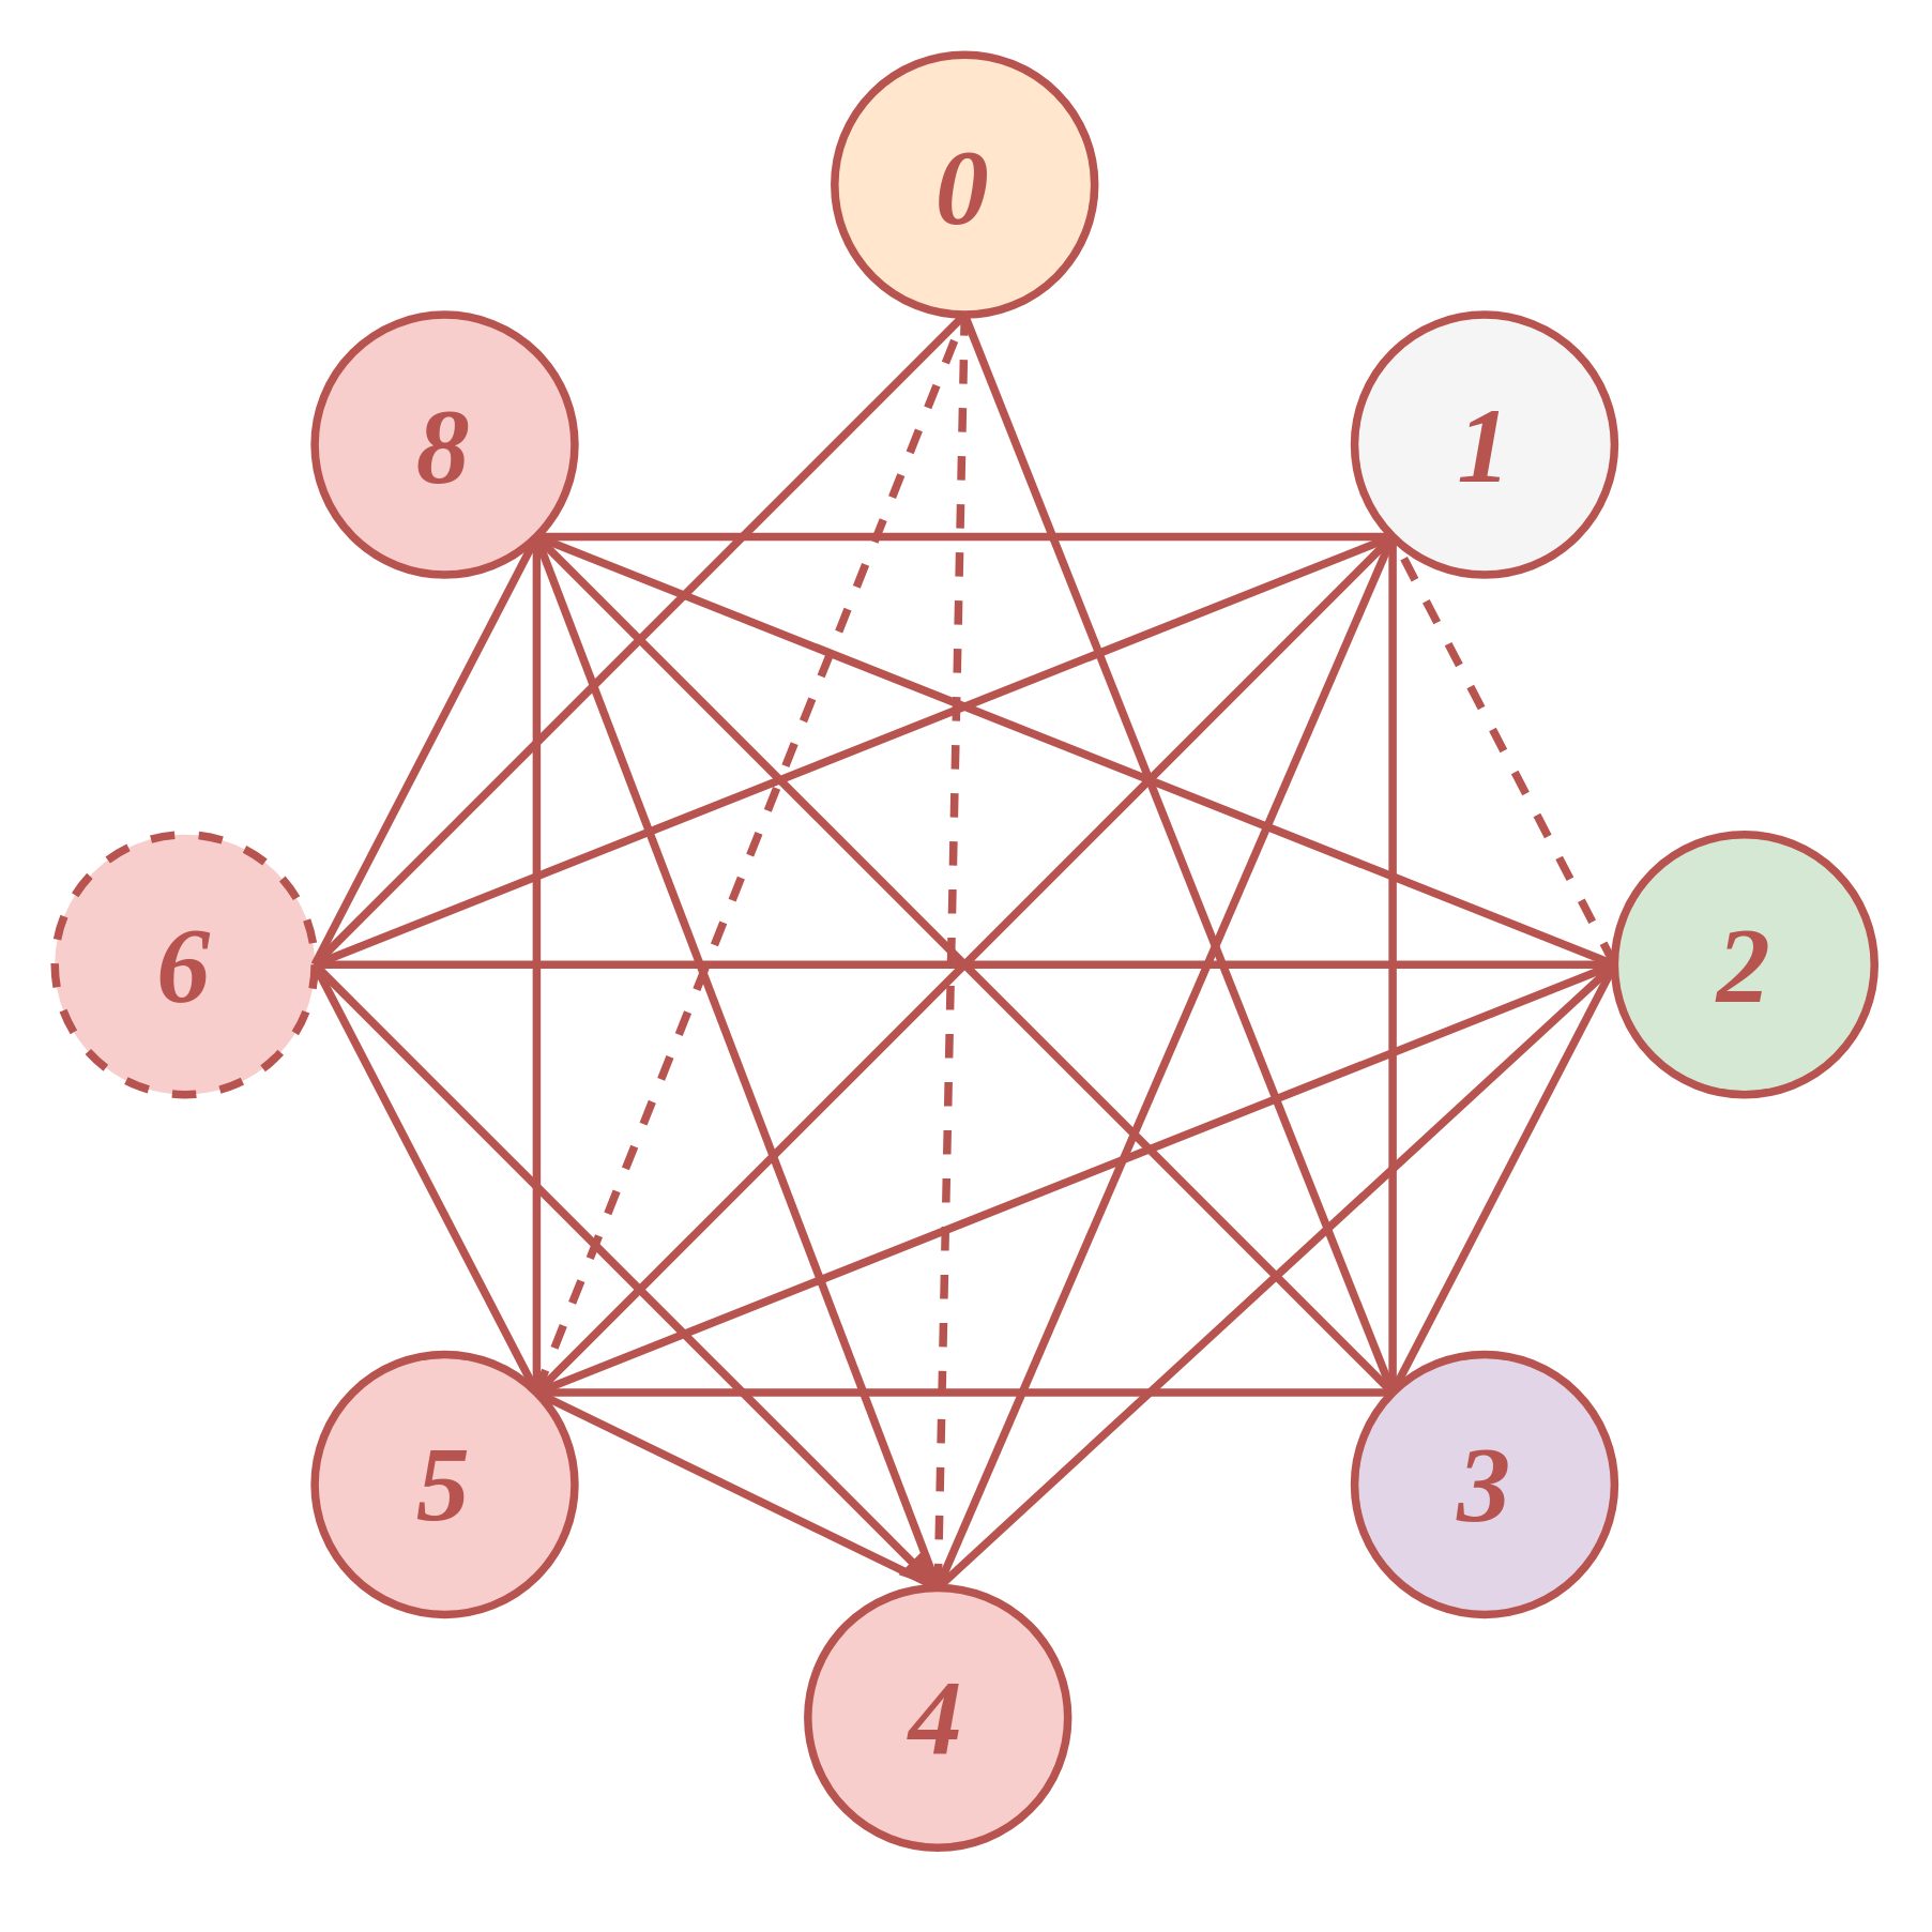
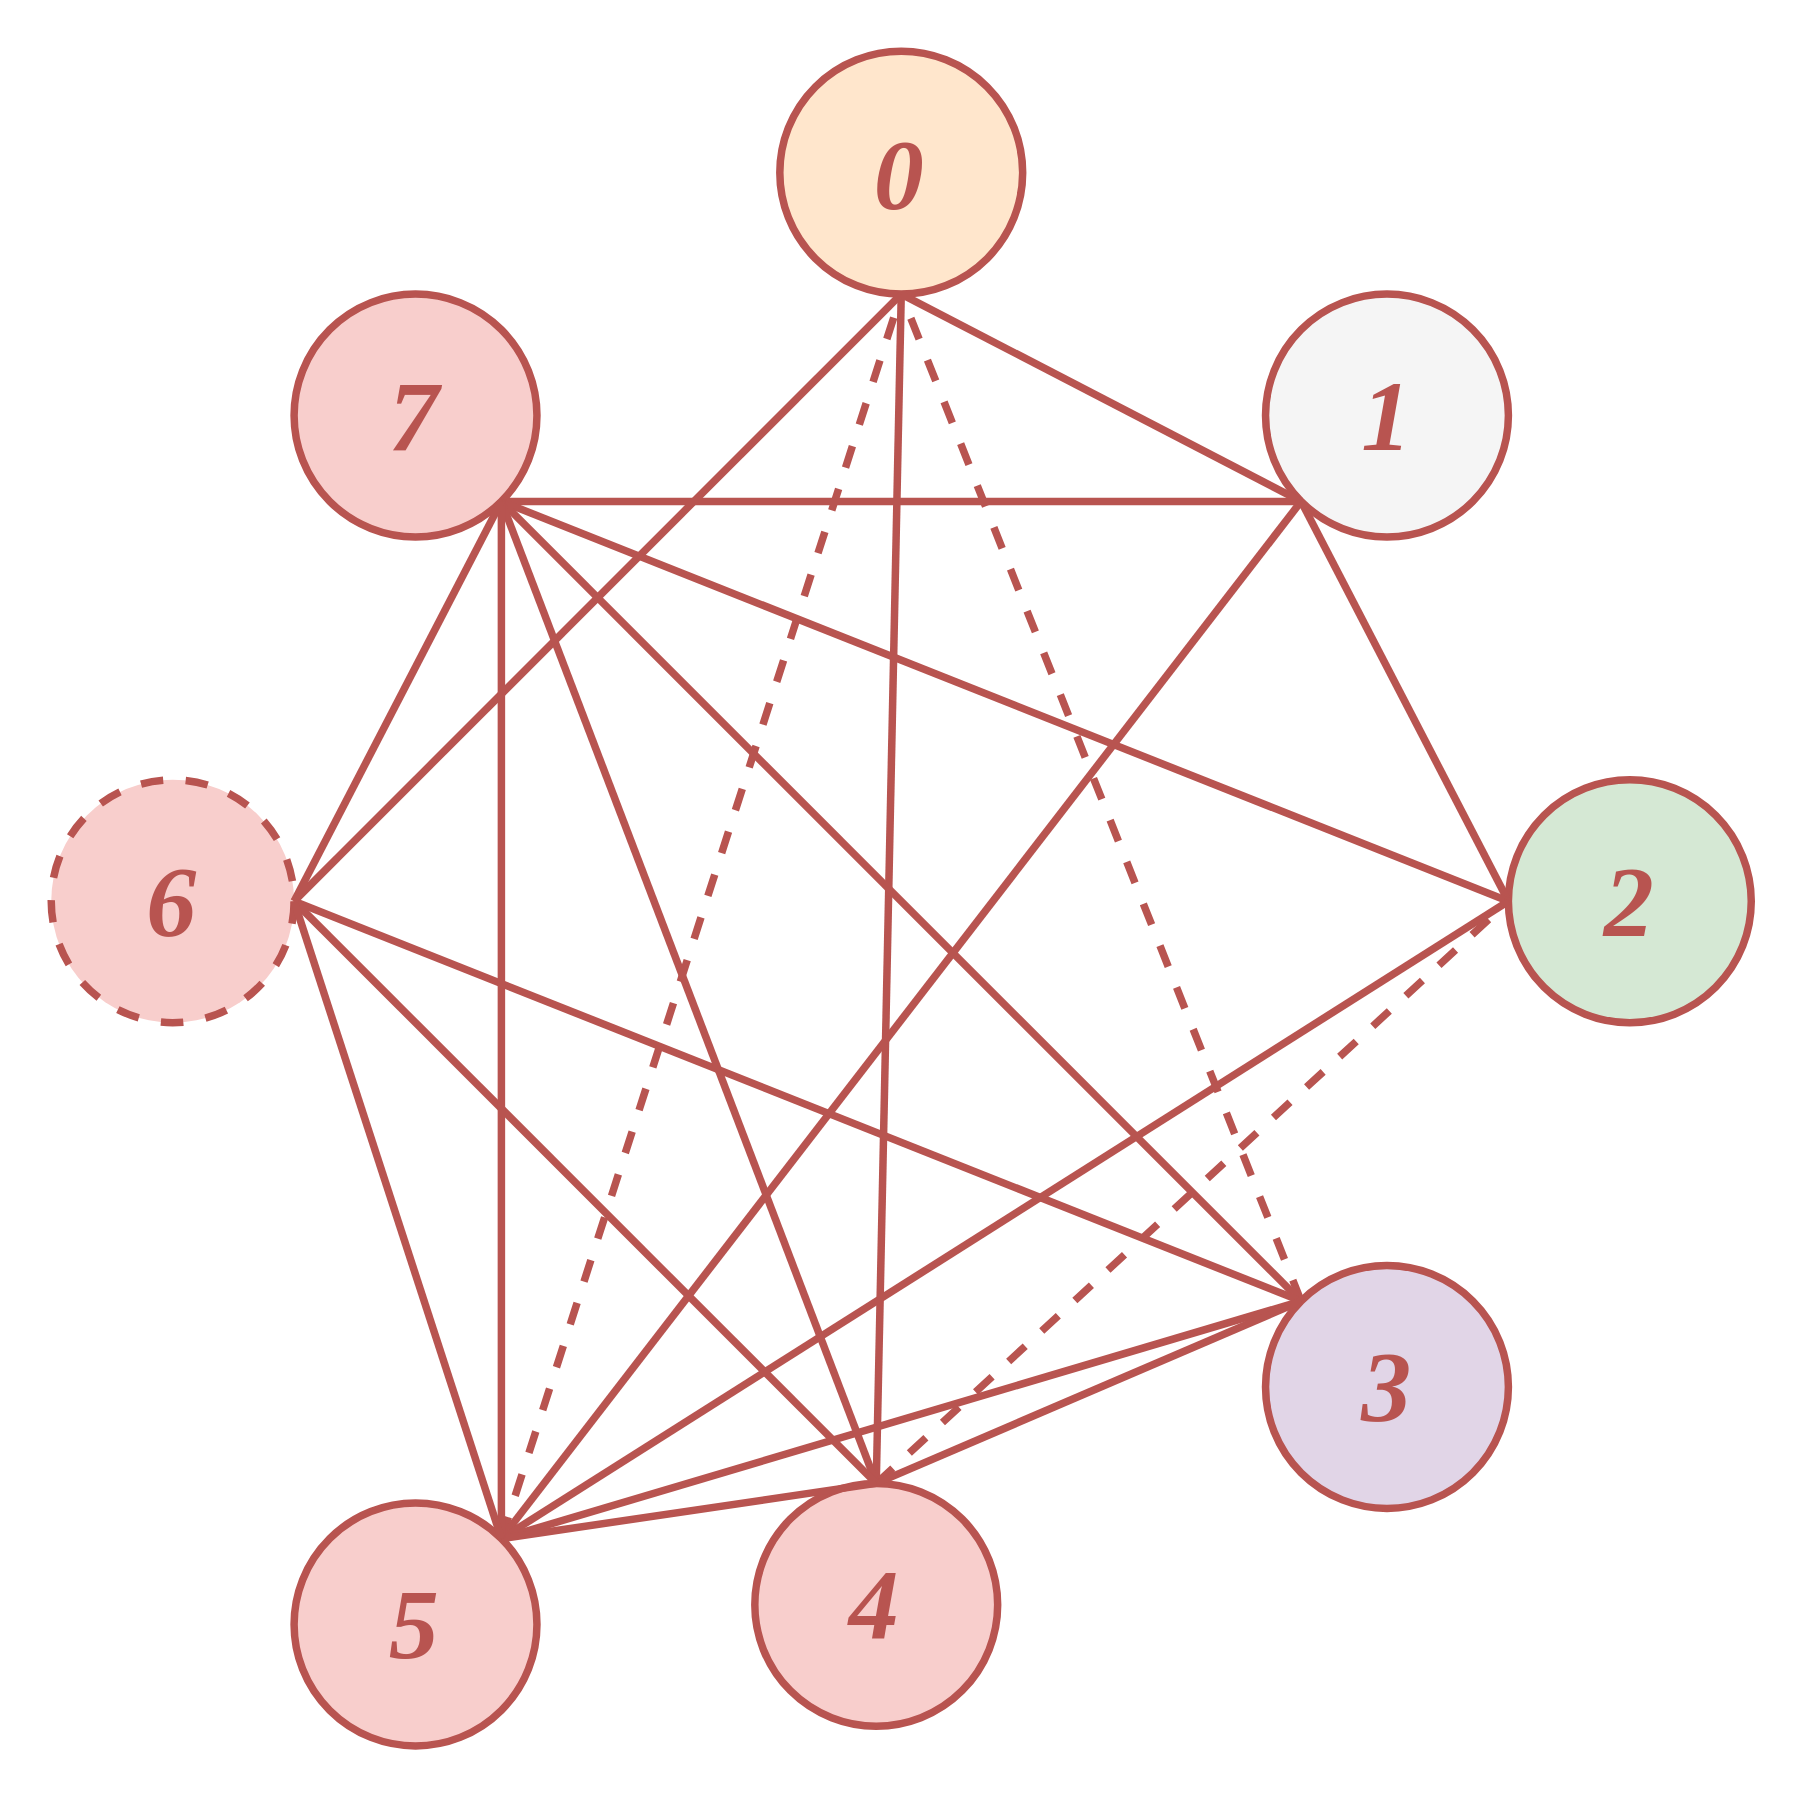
+ <mxCell id="15" value="" style="endArrow=none;html=1;rounded=0;entryX=0.5;entryY=1;entryDx=0;entryDy=0;exitX=0;exitY=1;exitDx=0;exitDy=0;fillColor=#f8cecc;strokeColor=#b85450;strokeWidth=3;" edge="1" parent="2" source="5" target="9"><mxGeometry width="50" height="50" relative="1" as="geometry"><mxPoint x="461.429" y="704.286" as="sourcePoint" /><mxPoint x="461.429" y="218.571" as="targetPoint" /></mxGeometry></mxCell>
- <mxCell id="4" value="&lt;b style=&quot;font-size: 40px;&quot;&gt;&lt;font face=&quot;Times New Roman&quot; style=&quot;font-size: 40px;&quot;&gt;&lt;i style=&quot;font-size: 40px;&quot;&gt;8&lt;/i&gt;&lt;/font&gt;&lt;/b&gt;" style="ellipse;whiteSpace=wrap;html=1;aspect=fixed;fillColor=#f8cecc;strokeColor=#b85450;labelBackgroundColor=none;fontColor=#b85450;fontSize=40;strokeWidth=3;" vertex="1" parent="2"><mxGeometry x="97.143" y="97.143" width="97.143" height="97.143" as="geometry" /></mxCell>
+ <mxCell id="4" value="&lt;b style=&quot;font-size: 40px;&quot;&gt;&lt;font face=&quot;Times New Roman&quot; style=&quot;font-size: 40px;&quot;&gt;&lt;i style=&quot;font-size: 40px;&quot;&gt;7&lt;/i&gt;&lt;/font&gt;&lt;/b&gt;" style="ellipse;whiteSpace=wrap;html=1;aspect=fixed;fillColor=#f8cecc;strokeColor=#b85450;labelBackgroundColor=none;fontColor=#b85450;fontSize=40;strokeWidth=3;" vertex="1" parent="2"><mxGeometry x="97.143" y="97.143" width="97.143" height="97.143" as="geometry" /></mxCell>
- <mxCell id="17" value="" style="endArrow=none;html=1;rounded=0;entryX=0;entryY=1;entryDx=0;entryDy=0;exitX=1;exitY=0.5;exitDx=0;exitDy=0;fillColor=#f8cecc;strokeColor=#b85450;strokeWidth=3;" edge="1" parent="2" source="3" target="5"><mxGeometry width="50" height="50" relative="1" as="geometry"><mxPoint x="534.286" y="777.143" as="sourcePoint" /><mxPoint x="534.286" y="291.429" as="targetPoint" /></mxGeometry></mxCell>
- <mxCell id="19" value="" style="endArrow=none;html=1;rounded=0;exitX=0.5;exitY=0;exitDx=0;exitDy=0;fillColor=#f8cecc;strokeColor=#b85450;entryX=0;entryY=1;entryDx=0;entryDy=0;strokeWidth=3;" edge="1" parent="2" source="10" target="5"><mxGeometry width="50" height="50" relative="1" as="geometry"><mxPoint x="582.857" y="825.714" as="sourcePoint" /><mxPoint x="461.429" y="145.714" as="targetPoint" /></mxGeometry></mxCell>
- <mxCell id="20" value="" style="endArrow=none;html=1;rounded=0;exitX=0;exitY=0;exitDx=0;exitDy=0;fillColor=#f8cecc;strokeColor=#b85450;entryX=0;entryY=1;entryDx=0;entryDy=0;strokeWidth=3;" edge="1" parent="2" source="8" target="5"><mxGeometry width="50" height="50" relative="1" as="geometry"><mxPoint x="607.143" y="850.0" as="sourcePoint" /><mxPoint x="485.714" y="145.714" as="targetPoint" /></mxGeometry></mxCell>
- <mxCell id="21" value="" style="endArrow=none;html=1;rounded=0;fillColor=#f8cecc;strokeColor=#b85450;exitX=0;exitY=0.5;exitDx=0;exitDy=0;entryX=0;entryY=1;entryDx=0;entryDy=0;strokeWidth=3;dashed=1;" edge="1" parent="2" source="6" target="5"><mxGeometry width="50" height="50" relative="1" as="geometry"><mxPoint x="607.143" y="485.714" as="sourcePoint" /><mxPoint x="655.714" y="170" as="targetPoint" /></mxGeometry></mxCell>
+ <mxCell id="21" value="" style="endArrow=none;html=1;rounded=0;fillColor=#f8cecc;strokeColor=#b85450;exitX=0;exitY=0.5;exitDx=0;exitDy=0;entryX=0;entryY=1;entryDx=0;entryDy=0;strokeWidth=3;" edge="1" parent="2" source="6" target="5"><mxGeometry width="50" height="50" relative="1" as="geometry"><mxPoint x="607.143" y="485.714" as="sourcePoint" /><mxPoint x="655.714" y="170" as="targetPoint" /></mxGeometry></mxCell>
- <mxCell id="23" value="" style="endArrow=none;html=1;rounded=0;entryX=0;entryY=0.5;entryDx=0;entryDy=0;fillColor=#f8cecc;strokeColor=#b85450;exitX=1;exitY=0.5;exitDx=0;exitDy=0;strokeWidth=3;" edge="1" parent="2" source="3" target="6"><mxGeometry width="50" height="50" relative="1" as="geometry"><mxPoint x="680" y="728.571" as="sourcePoint" /><mxPoint x="680" y="485.714" as="targetPoint" /></mxGeometry></mxCell>
+ <mxCell id="28" value="" style="endArrow=none;html=1;rounded=0;entryX=0;entryY=0;entryDx=0;entryDy=0;fillColor=#f8cecc;strokeColor=#b85450;exitX=1;exitY=0.5;exitDx=0;exitDy=0;strokeWidth=3;" edge="1" parent="2" source="3" target="8"><mxGeometry width="50" height="50" relative="1" as="geometry"><mxPoint x="801.429" y="801.429" as="sourcePoint" /><mxPoint x="801.429" y="558.571" as="targetPoint" /></mxGeometry></mxCell>
- <mxCell id="26" value="" style="endArrow=none;html=1;rounded=0;entryX=0;entryY=0.5;entryDx=0;entryDy=0;fillColor=#f8cecc;strokeColor=#b85450;exitX=0;exitY=0;exitDx=0;exitDy=0;strokeWidth=3;" edge="1" parent="2" source="8" target="6"><mxGeometry width="50" height="50" relative="1" as="geometry"><mxPoint x="752.857" y="752.857" as="sourcePoint" /><mxPoint x="752.857" y="510.0" as="targetPoint" /></mxGeometry></mxCell>
- <mxCell id="12" value="" style="endArrow=none;html=1;rounded=0;entryX=0.5;entryY=1;entryDx=0;entryDy=0;fillColor=#f8cecc;strokeColor=#b85450;exitX=0;exitY=0;exitDx=0;exitDy=0;strokeWidth=3;" edge="1" parent="2" source="8" target="9"><mxGeometry width="50" height="50" relative="1" as="geometry"><mxPoint x="485.714" y="437.143" as="sourcePoint" /><mxPoint x="364.286" y="121.429" as="targetPoint" /></mxGeometry></mxCell>
+ <mxCell id="12" value="" style="endArrow=none;html=1;rounded=0;entryX=0.5;entryY=1;entryDx=0;entryDy=0;fillColor=#f8cecc;strokeColor=#b85450;exitX=0;exitY=0;exitDx=0;exitDy=0;strokeWidth=3;dashed=1;" edge="1" parent="2" source="8" target="9"><mxGeometry width="50" height="50" relative="1" as="geometry"><mxPoint x="485.714" y="437.143" as="sourcePoint" /><mxPoint x="364.286" y="121.429" as="targetPoint" /></mxGeometry></mxCell>
- <mxCell id="7" value="&lt;b style=&quot;font-size: 40px;&quot;&gt;&lt;font face=&quot;Times New Roman&quot; style=&quot;font-size: 40px;&quot;&gt;&lt;i style=&quot;font-size: 40px;&quot;&gt;5&lt;/i&gt;&lt;/font&gt;&lt;/b&gt;" style="ellipse;whiteSpace=wrap;html=1;aspect=fixed;fillColor=#f8cecc;strokeColor=#b85450;labelBackgroundColor=none;fontColor=#b85450;fontSize=40;strokeWidth=3;" vertex="1" parent="2"><mxGeometry x="97.143" y="485.714" width="97.143" height="97.143" as="geometry" /></mxCell>
+ <mxCell id="7" value="&lt;b style=&quot;font-size: 40px;&quot;&gt;&lt;font face=&quot;Times New Roman&quot; style=&quot;font-size: 40px;&quot;&gt;&lt;i style=&quot;font-size: 40px;&quot;&gt;5&lt;/i&gt;&lt;/font&gt;&lt;/b&gt;" style="ellipse;whiteSpace=wrap;html=1;aspect=fixed;fillColor=#f8cecc;strokeColor=#b85450;labelBackgroundColor=none;fontColor=#b85450;fontSize=40;strokeWidth=3;" vertex="1" parent="2"><mxGeometry x="97.143" y="580.714" width="97.143" height="97.143" as="geometry" /></mxCell>
+ <mxCell id="30" value="" style="endArrow=none;html=1;rounded=0;entryX=0;entryY=0;entryDx=0;entryDy=0;fillColor=#f8cecc;strokeColor=#b85450;exitX=0.5;exitY=0;exitDx=0;exitDy=0;strokeWidth=3;" edge="1" parent="2" source="10" target="8"><mxGeometry width="50" height="50" relative="1" as="geometry"><mxPoint x="850.0" y="850.0" as="sourcePoint" /><mxPoint x="850.0" y="607.143" as="targetPoint" /></mxGeometry></mxCell>
- <mxCell id="11" value="" style="endArrow=none;html=1;rounded=0;entryX=0.5;entryY=1;entryDx=0;entryDy=0;exitX=0.5;exitY=0;exitDx=0;exitDy=0;fillColor=#f8cecc;strokeColor=#b85450;strokeWidth=3;dashed=1;" edge="1" parent="2" source="10" target="9"><mxGeometry width="50" height="50" relative="1" as="geometry"><mxPoint x="315.714" y="291.429" as="sourcePoint" /><mxPoint x="437.143" y="170" as="targetPoint" /></mxGeometry></mxCell>
+ <mxCell id="11" value="" style="endArrow=none;html=1;rounded=0;entryX=0.5;entryY=1;entryDx=0;entryDy=0;exitX=0.5;exitY=0;exitDx=0;exitDy=0;fillColor=#f8cecc;strokeColor=#b85450;strokeWidth=3;" edge="1" parent="2" source="10" target="9"><mxGeometry width="50" height="50" relative="1" as="geometry"><mxPoint x="315.714" y="291.429" as="sourcePoint" /><mxPoint x="437.143" y="170" as="targetPoint" /></mxGeometry></mxCell>
- <mxCell id="32" value="" style="endArrow=block;html=1;rounded=0;entryX=0.5;entryY=0;entryDx=0;entryDy=0;fillColor=#f8cecc;strokeColor=#b85450;exitX=1;exitY=0.5;exitDx=0;exitDy=0;strokeWidth=3;" edge="1" parent="2" source="3" target="10"><mxGeometry width="50" height="50" relative="1" as="geometry"><mxPoint x="24.286" y="461.429" as="sourcePoint" /><mxPoint x="510.0" y="631.429" as="targetPoint" /></mxGeometry></mxCell>
+ <mxCell id="32" value="" style="endArrow=none;html=1;rounded=0;entryX=0.5;entryY=0;entryDx=0;entryDy=0;fillColor=#f8cecc;strokeColor=#b85450;exitX=1;exitY=0.5;exitDx=0;exitDy=0;strokeWidth=3;" edge="1" parent="2" source="3" target="10"><mxGeometry width="50" height="50" relative="1" as="geometry"><mxPoint x="24.286" y="461.429" as="sourcePoint" /><mxPoint x="510.0" y="631.429" as="targetPoint" /></mxGeometry></mxCell>
- <mxCell id="25" value="" style="endArrow=none;html=1;rounded=0;entryX=0;entryY=0.5;entryDx=0;entryDy=0;fillColor=#f8cecc;strokeColor=#b85450;exitX=0.5;exitY=0;exitDx=0;exitDy=0;strokeWidth=3;" edge="1" parent="2" source="10" target="6"><mxGeometry width="50" height="50" relative="1" as="geometry"><mxPoint x="728.571" y="728.571" as="sourcePoint" /><mxPoint x="728.571" y="485.714" as="targetPoint" /></mxGeometry></mxCell>
+ <mxCell id="25" value="" style="endArrow=none;html=1;rounded=0;entryX=0;entryY=0.5;entryDx=0;entryDy=0;fillColor=#f8cecc;strokeColor=#b85450;exitX=0.5;exitY=0;exitDx=0;exitDy=0;strokeWidth=3;dashed=1;" edge="1" parent="2" source="10" target="6"><mxGeometry width="50" height="50" relative="1" as="geometry"><mxPoint x="728.571" y="728.571" as="sourcePoint" /><mxPoint x="728.571" y="485.714" as="targetPoint" /></mxGeometry></mxCell>
